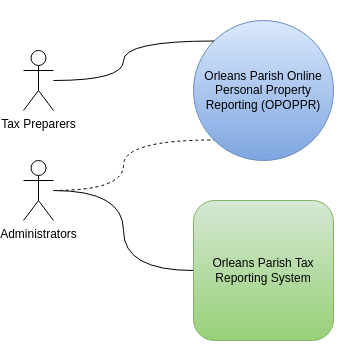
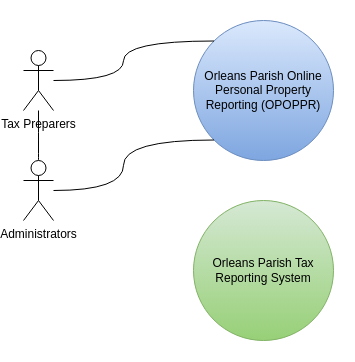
- <mxCell id="5" style="edgeStyle=orthogonalEdgeStyle;rounded=0;orthogonalLoop=1;jettySize=auto;html=1;entryX=0;entryY=1;entryDx=0;entryDy=0;endArrow=none;endFill=0;curved=1;dashed=1;" parent="1" source="7" target="2" edge="1"><mxGeometry relative="1" as="geometry" /></mxCell>
+ <mxCell id="5" style="edgeStyle=orthogonalEdgeStyle;rounded=0;orthogonalLoop=1;jettySize=auto;html=1;entryX=0;entryY=1;entryDx=0;entryDy=0;endArrow=none;endFill=0;curved=1;" parent="1" source="7" target="2" edge="1"><mxGeometry relative="1" as="geometry" /></mxCell>
- <mxCell id="6" style="edgeStyle=orthogonalEdgeStyle;rounded=0;orthogonalLoop=1;jettySize=auto;html=1;entryX=0;entryY=0.5;entryDx=0;entryDy=0;endArrow=none;endFill=0;curved=1;" parent="1" source="7" target="8" edge="1"><mxGeometry relative="1" as="geometry" /></mxCell>
+ <mxCell id="6" style="edgeStyle=orthogonalEdgeStyle;rounded=0;orthogonalLoop=1;jettySize=auto;html=1;endArrow=none;endFill=0;curved=1;" parent="1" source="7" target="4" edge="1"><mxGeometry relative="1" as="geometry" /></mxCell>
- <mxCell id="8" value="Orleans Parish Tax Reporting System" style="whiteSpace=wrap;html=1;aspect=fixed;fillColor=#d5e8d4;gradientColor=#97d077;strokeColor=#82b366;fontColor=#000000;rounded=1;" parent="1" vertex="1"><mxGeometry x="190" y="200" width="140" height="140" as="geometry" /></mxCell>
+ <mxCell id="8" value="Orleans Parish Tax Reporting System" style="ellipse;whiteSpace=wrap;html=1;aspect=fixed;fillColor=#d5e8d4;gradientColor=#97d077;strokeColor=#82b366;fontColor=#000000;" parent="1" vertex="1"><mxGeometry x="190" y="200" width="140" height="140" as="geometry" /></mxCell>
